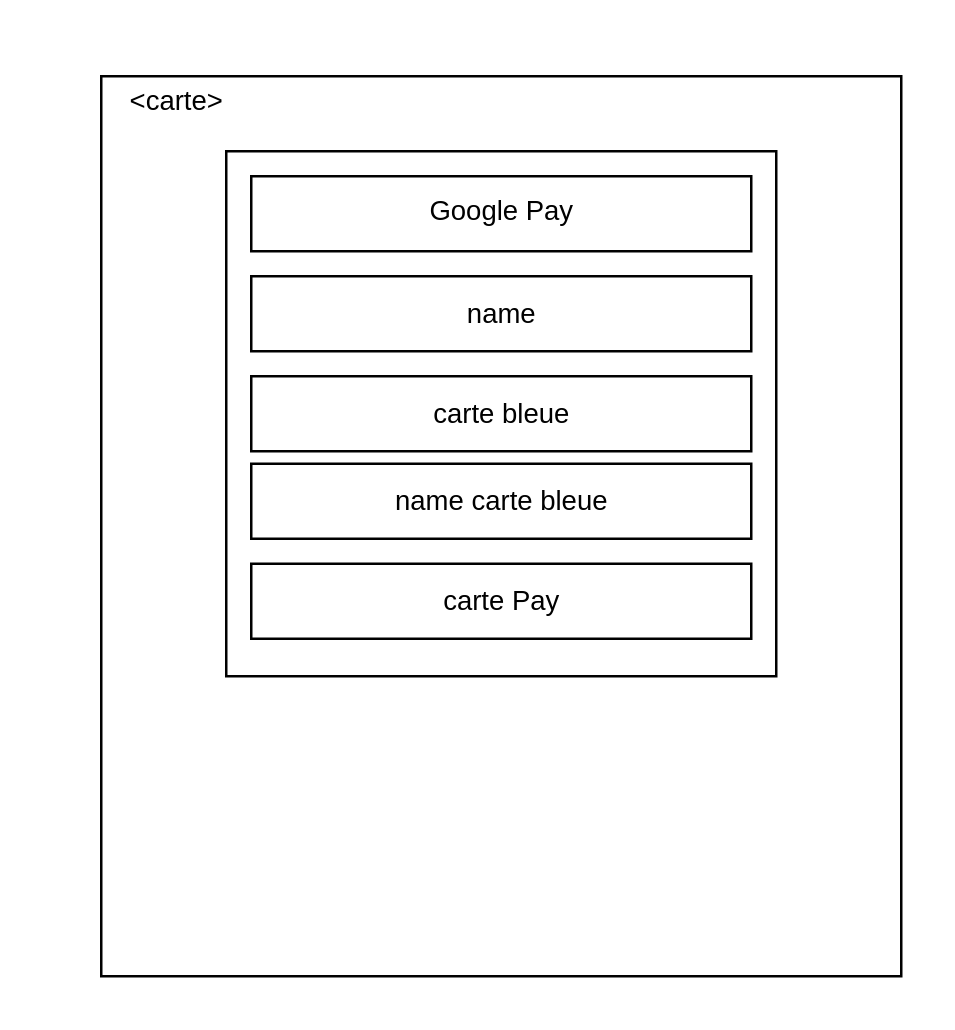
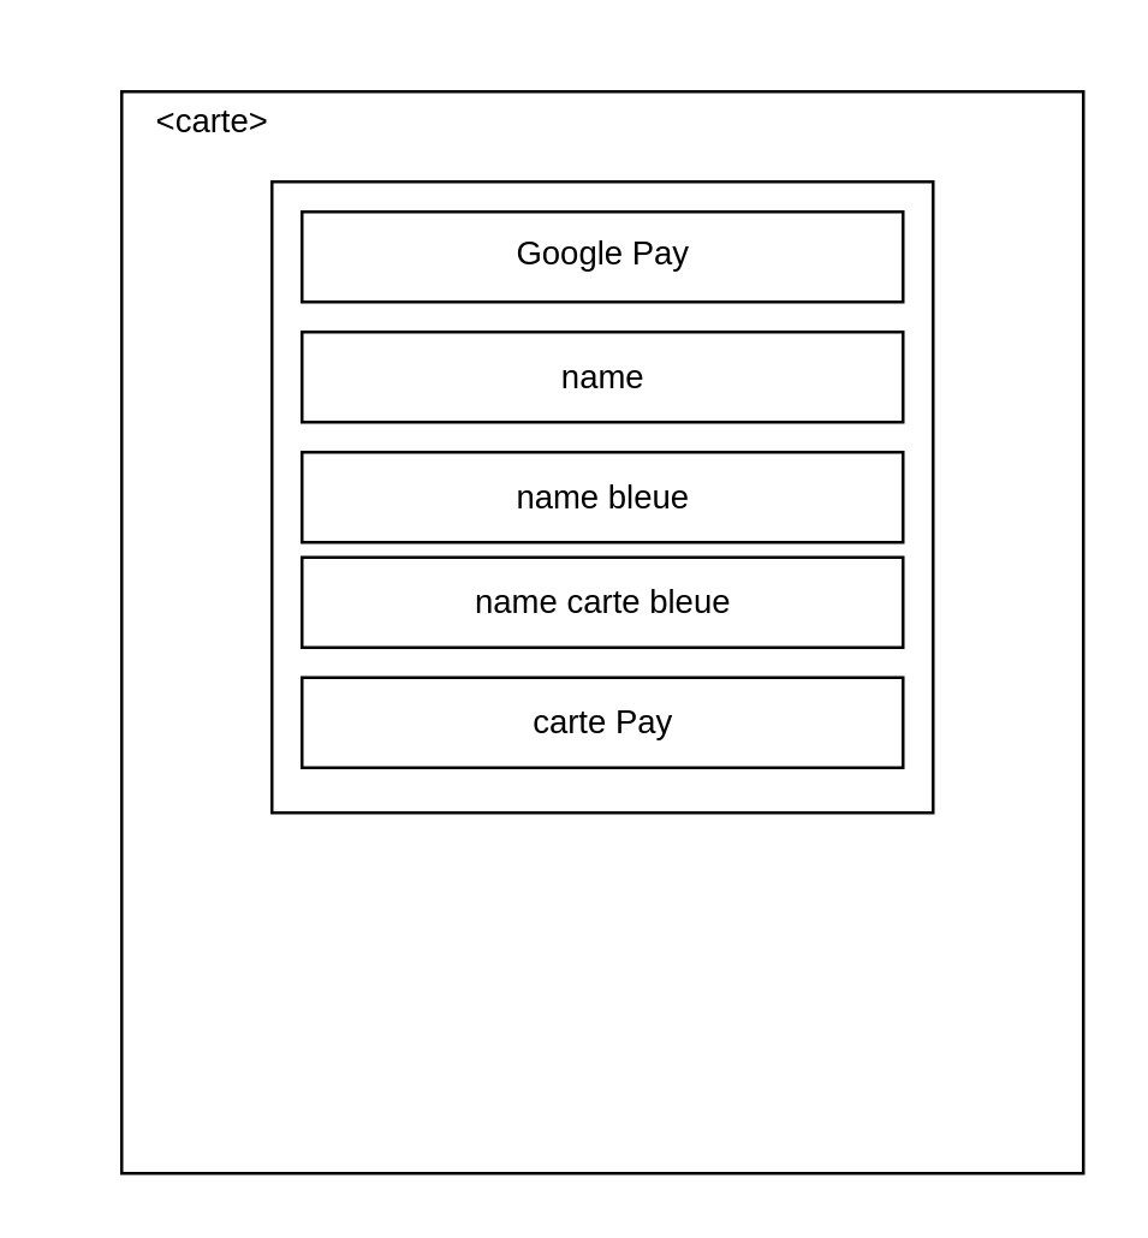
- <mxCell id="10" value="&lt;span style=&quot;font-weight: 400;&quot;&gt;carte bleue&lt;/span&gt;" style="text;strokeColor=none;fillColor=none;html=1;fontSize=11;fontStyle=1;verticalAlign=middle;align=center;" vertex="1" parent="1"><mxGeometry x="150" y="145" width="100" height="40" as="geometry" /></mxCell>
+ <mxCell id="10" value="&lt;span style=&quot;font-weight: 400;&quot;&gt;name bleue&lt;/span&gt;" style="text;strokeColor=none;fillColor=none;html=1;fontSize=11;fontStyle=1;verticalAlign=middle;align=center;" vertex="1" parent="1"><mxGeometry x="150" y="145" width="100" height="40" as="geometry" /></mxCell>
